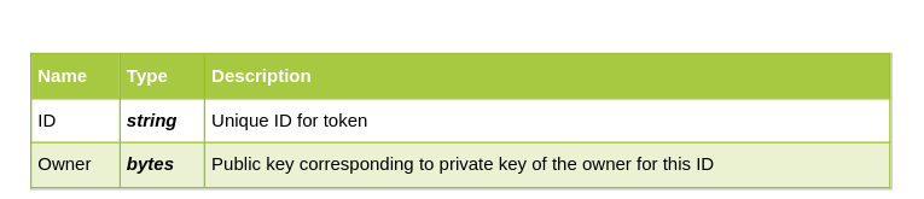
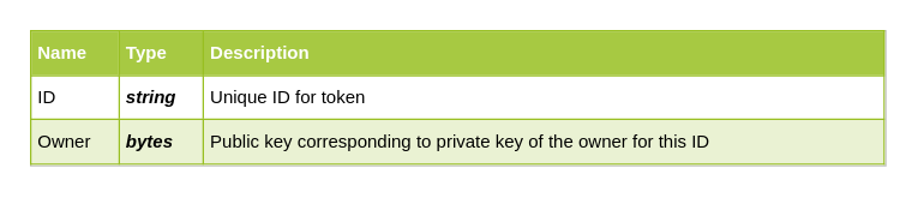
- <mxCell id="2" value="&lt;table border=&quot;1&quot; width=&quot;100%&quot; cellpadding=&quot;4&quot; style=&quot;width: 100% ; height: 100% ; border-collapse: collapse&quot;&gt;&lt;tbody&gt;&lt;tr style=&quot;background-color: #a7c942 ; color: #ffffff ; border: 1px solid #98bf21&quot;&gt;&lt;th align=&quot;left&quot;&gt;Name&lt;/th&gt;&lt;th align=&quot;left&quot;&gt;Type&lt;/th&gt;&lt;th align=&quot;left&quot;&gt;Description&lt;/th&gt;&lt;/tr&gt;&lt;tr style=&quot;border: 1px solid #98bf21&quot;&gt;&lt;td&gt;ID&lt;/td&gt;&lt;td&gt;&lt;i&gt;&lt;b&gt;string&lt;/b&gt;&lt;/i&gt;&lt;/td&gt;&lt;td&gt;Unique ID for token&lt;/td&gt;&lt;/tr&gt;&lt;tr style=&quot;background-color: #eaf2d3 ; border: 1px solid #98bf21&quot;&gt;&lt;td&gt;Owner&lt;/td&gt;&lt;td&gt;&lt;i&gt;&lt;b&gt;bytes&lt;/b&gt;&lt;/i&gt;&lt;/td&gt;&lt;td&gt;Public key corresponding to private key of the owner for this ID&lt;/td&gt;&lt;/tr&gt;&lt;/tbody&gt;&lt;/table&gt;" style="text;html=1;strokeColor=#c0c0c0;fillColor=#ffffff;overflow=fill;rounded=0;" parent="1" vertex="1"><mxGeometry x="20" y="35" width="570" height="90" as="geometry" /></mxCell>
+ <mxCell id="2" value="&lt;table border=&quot;1&quot; width=&quot;100%&quot; cellpadding=&quot;4&quot; style=&quot;width: 100% ; height: 100% ; border-collapse: collapse&quot;&gt;&lt;tbody&gt;&lt;tr style=&quot;background-color: #a7c942 ; color: #ffffff ; border: 1px solid #98bf21&quot;&gt;&lt;th align=&quot;left&quot;&gt;Name&lt;/th&gt;&lt;th align=&quot;left&quot;&gt;Type&lt;/th&gt;&lt;th align=&quot;left&quot;&gt;Description&lt;/th&gt;&lt;/tr&gt;&lt;tr style=&quot;border: 1px solid #98bf21&quot;&gt;&lt;td&gt;ID&lt;/td&gt;&lt;td&gt;&lt;i&gt;&lt;b&gt;string&lt;/b&gt;&lt;/i&gt;&lt;/td&gt;&lt;td&gt;Unique ID for token&lt;/td&gt;&lt;/tr&gt;&lt;tr style=&quot;background-color: #eaf2d3 ; border: 1px solid #98bf21&quot;&gt;&lt;td&gt;Owner&lt;/td&gt;&lt;td&gt;&lt;i&gt;&lt;b&gt;bytes&lt;/b&gt;&lt;/i&gt;&lt;/td&gt;&lt;td&gt;Public key corresponding to private key of the owner for this ID&lt;/td&gt;&lt;/tr&gt;&lt;/tbody&gt;&lt;/table&gt;" style="text;html=1;strokeColor=#c0c0c0;fillColor=#ffffff;overflow=fill;rounded=0;" parent="1" vertex="1"><mxGeometry x="20" y="20" width="570" height="90" as="geometry" /></mxCell>
